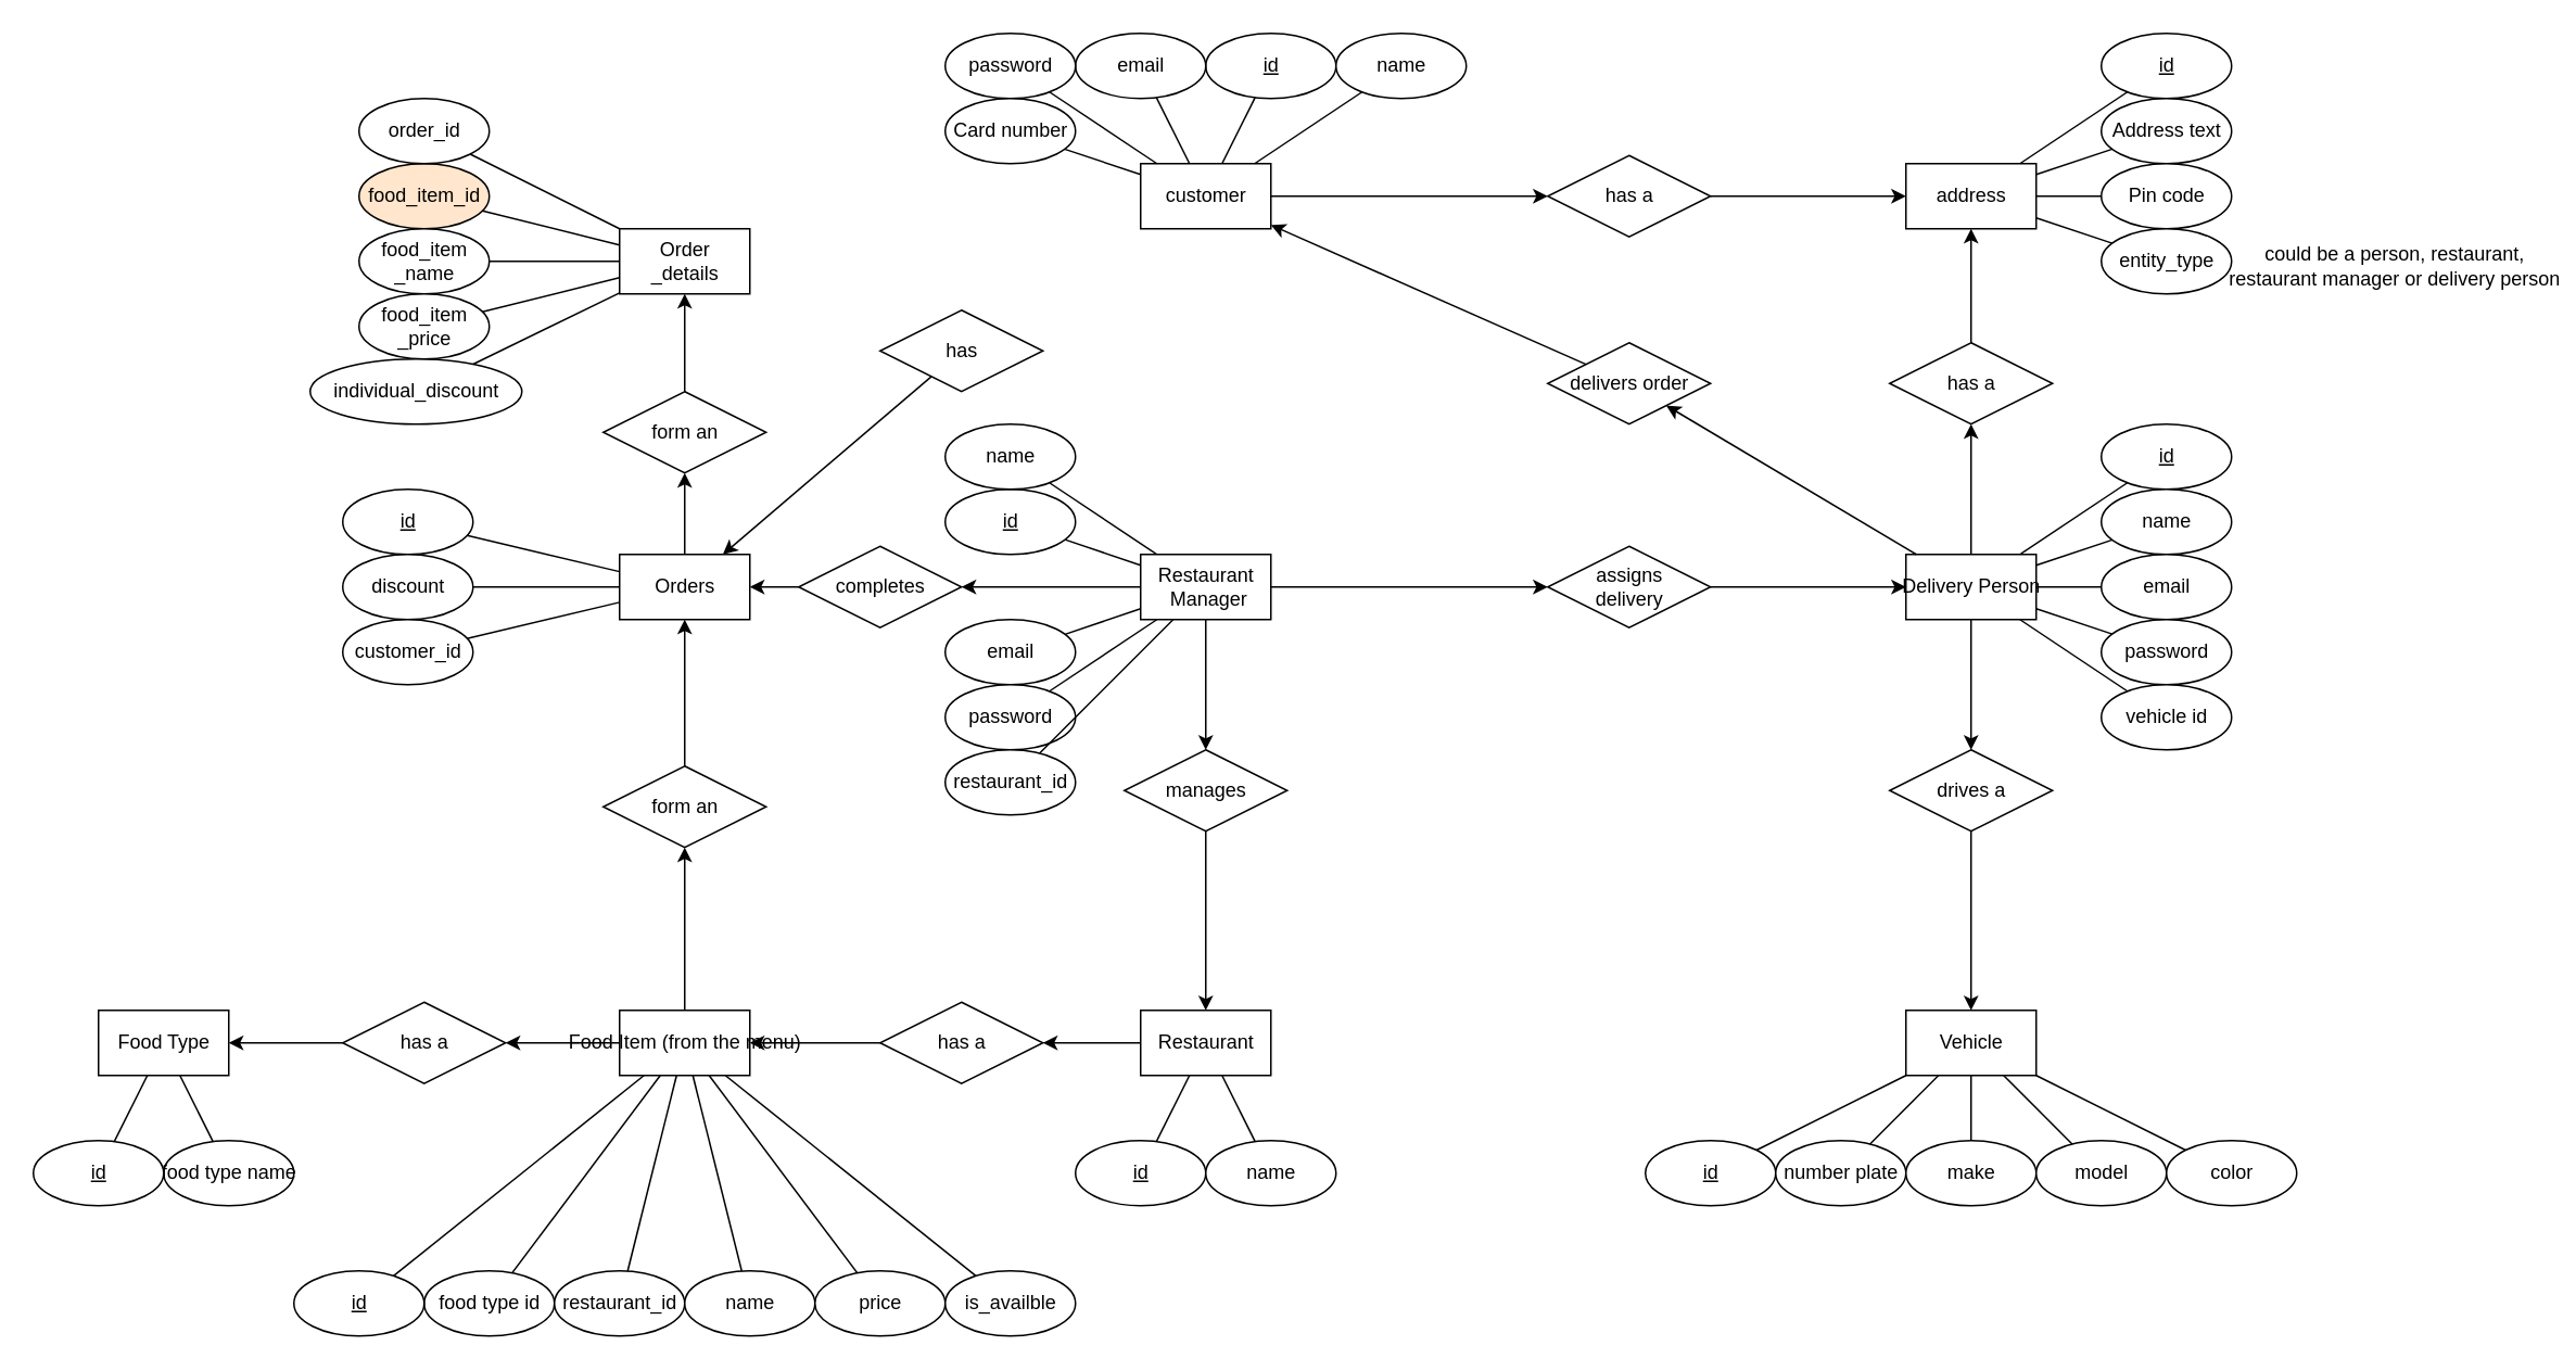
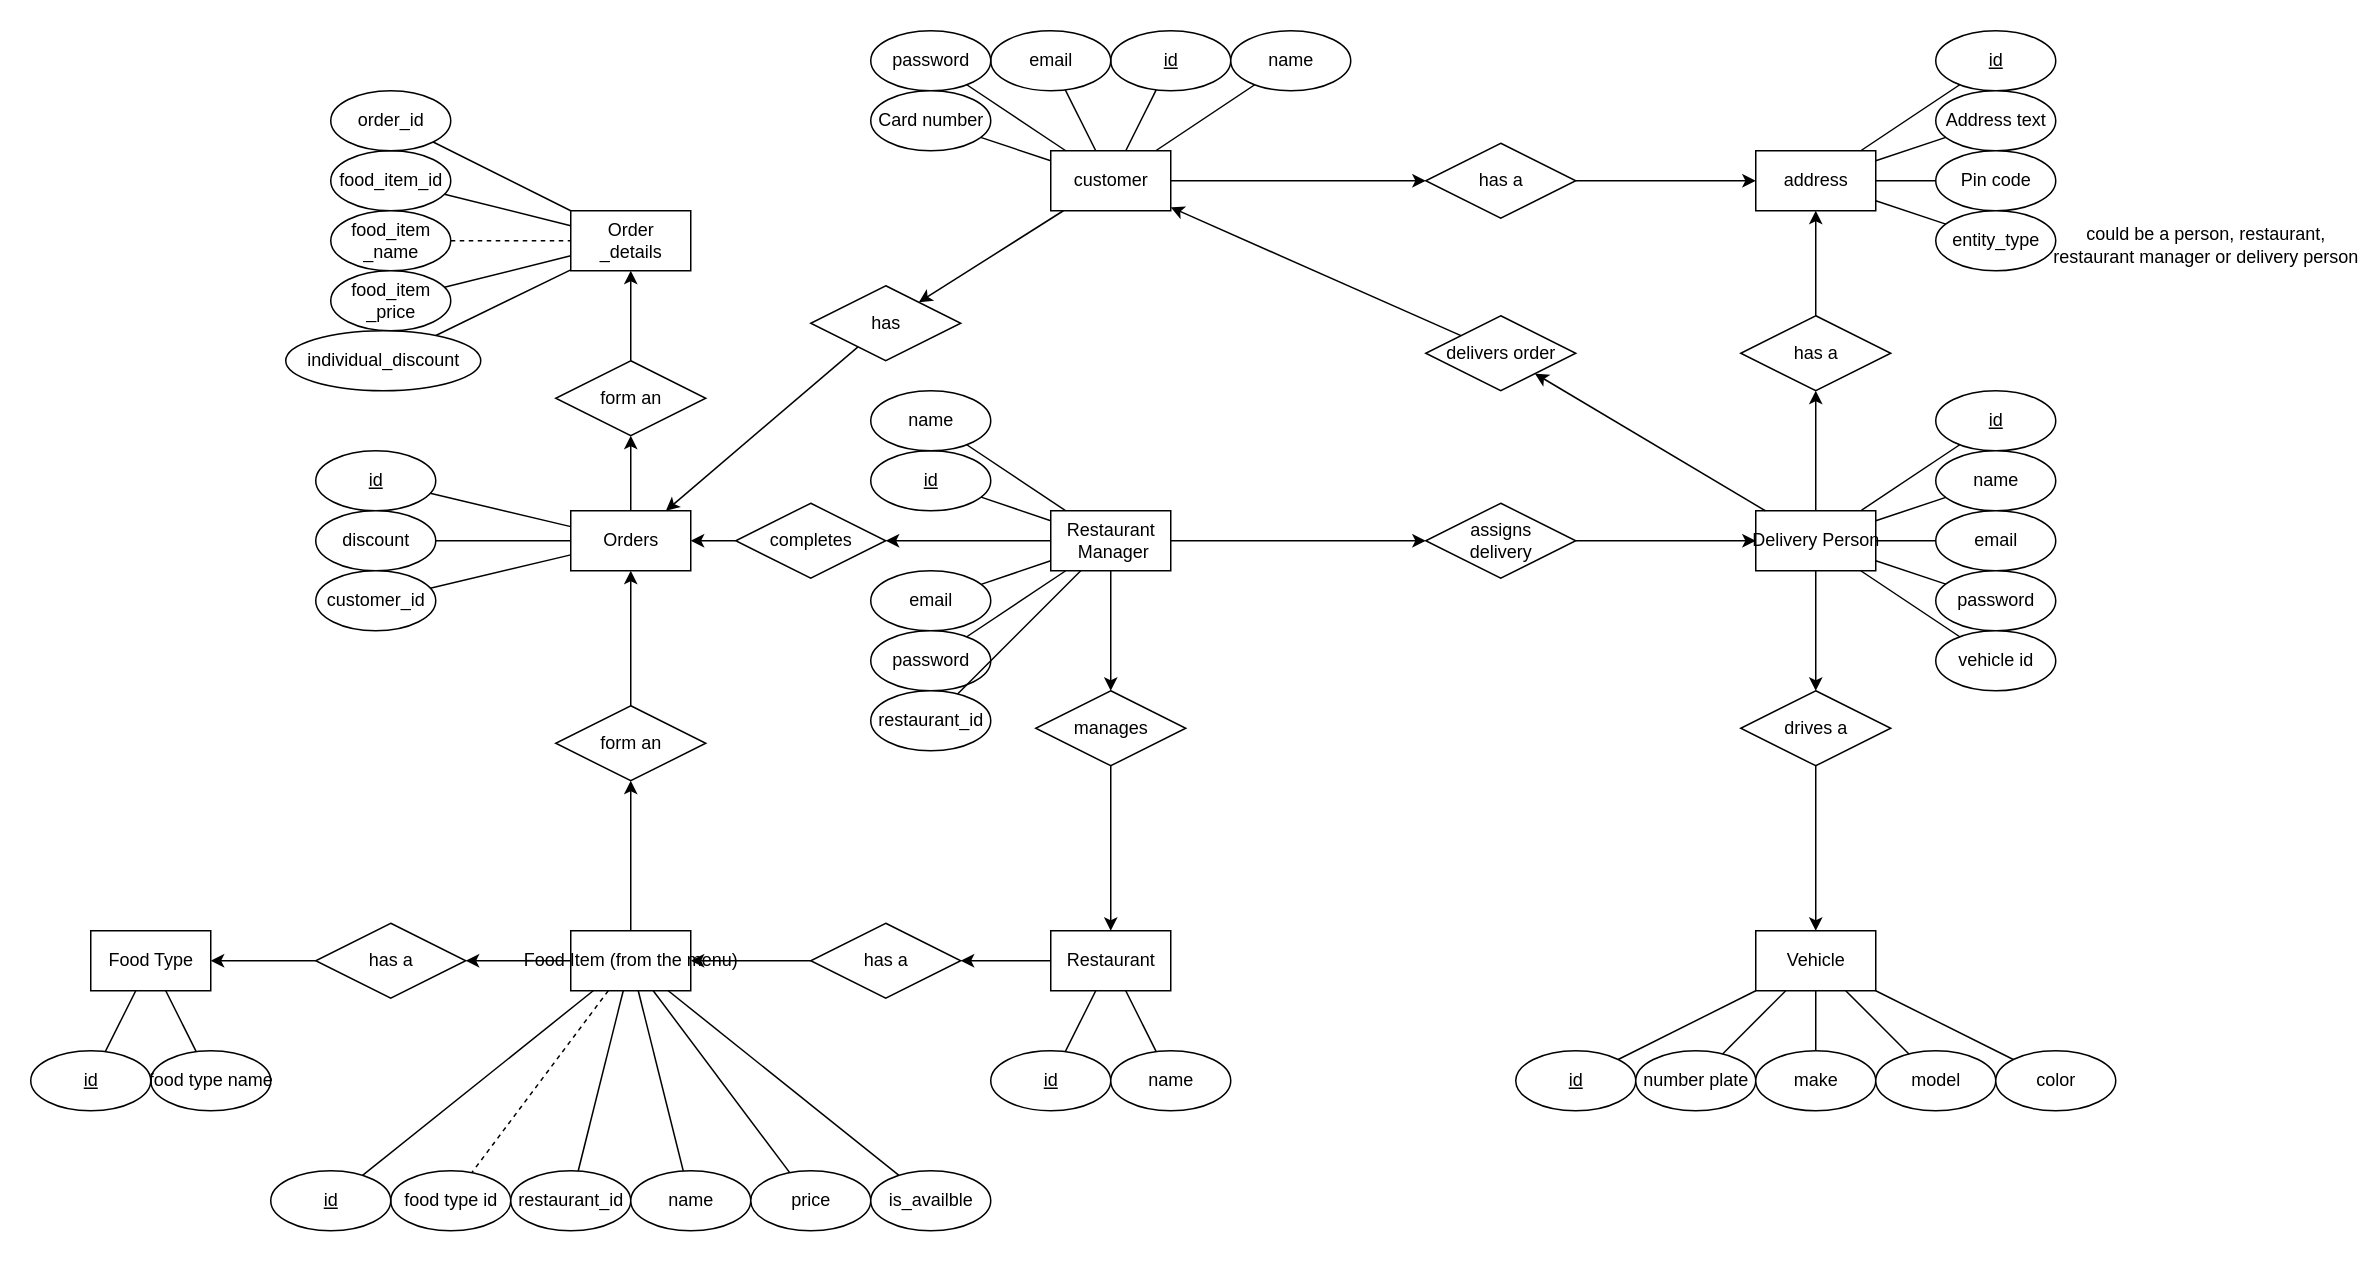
- <mxCell id="112" value="food_item_id" style="ellipse;html=1;fillColor=#ffe6cc;" vertex="1" parent="1"><mxGeometry x="220" y="100" width="80" height="40" as="geometry" /></mxCell>
+ <mxCell id="112" value="food_item_id" style="ellipse;html=1;" vertex="1" parent="1"><mxGeometry x="220" y="100" width="80" height="40" as="geometry" /></mxCell>
- <mxCell id="116" value="" style="endArrow=none;html=1;rounded=0;" edge="1" parent="1" source="113" target="111"><mxGeometry relative="1" as="geometry"><mxPoint x="500" y="290" as="sourcePoint" /><mxPoint x="660" y="290" as="targetPoint" /></mxGeometry></mxCell>
+ <mxCell id="116" value="" style="endArrow=none;html=1;rounded=0;dashed=1;" edge="1" parent="1" source="113" target="111"><mxGeometry relative="1" as="geometry"><mxPoint x="500" y="290" as="sourcePoint" /><mxPoint x="660" y="290" as="targetPoint" /></mxGeometry></mxCell>
+ <mxCell id="132" value="" style="endArrow=none;html=1;rounded=0;startArrow=classic;startFill=1;" edge="1" parent="1" source="131" target="2"><mxGeometry relative="1" as="geometry"><mxPoint x="633" y="250" as="sourcePoint" /><mxPoint x="510" y="300" as="targetPoint" /></mxGeometry></mxCell>
- <mxCell id="96" value="" style="endArrow=none;html=1;rounded=0;" edge="1" parent="1" source="58" target="74"><mxGeometry relative="1" as="geometry"><mxPoint x="420" y="730" as="sourcePoint" /><mxPoint x="580" y="730" as="targetPoint" /></mxGeometry></mxCell>
+ <mxCell id="96" value="" style="endArrow=none;html=1;rounded=0;dashed=1;" edge="1" parent="1" source="58" target="74"><mxGeometry relative="1" as="geometry"><mxPoint x="420" y="730" as="sourcePoint" /><mxPoint x="580" y="730" as="targetPoint" /></mxGeometry></mxCell>
